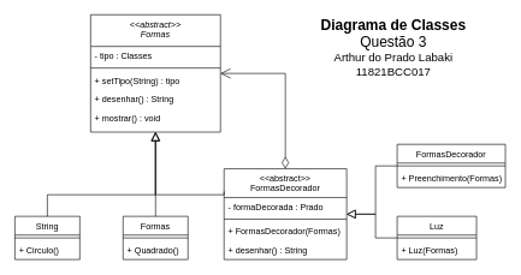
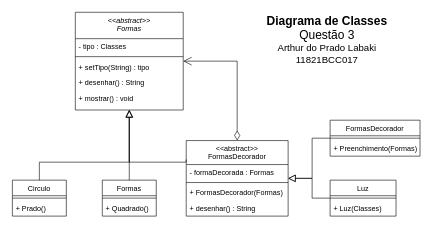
- <mxCell id="13" value="- formaDecorada : Prado" style="text;align=left;verticalAlign=top;spacingLeft=4;spacingRight=4;overflow=hidden;rotatable=0;points=[[0,0.5],[1,0.5]];portConstraint=eastwest;rounded=0;shadow=0;html=0;" parent="12" vertex="1"><mxGeometry y="40" width="170" height="26" as="geometry" /></mxCell>
+ <mxCell id="13" value="- formaDecorada : Formas" style="text;align=left;verticalAlign=top;spacingLeft=4;spacingRight=4;overflow=hidden;rotatable=0;points=[[0,0.5],[1,0.5]];portConstraint=eastwest;rounded=0;shadow=0;html=0;" parent="12" vertex="1"><mxGeometry y="40" width="170" height="26" as="geometry" /></mxCell>
- <mxCell id="8" value="String" style="swimlane;fontStyle=0;align=center;verticalAlign=top;childLayout=stackLayout;horizontal=1;startSize=26;horizontalStack=0;resizeParent=1;resizeLast=0;collapsible=1;marginBottom=0;rounded=0;shadow=0;strokeWidth=1;" parent="1" vertex="1"><mxGeometry x="20" y="300" width="90" height="60" as="geometry"><mxRectangle x="130" y="380" width="160" height="26" as="alternateBounds" /></mxGeometry></mxCell>
+ <mxCell id="8" value="Circulo" style="swimlane;fontStyle=0;align=center;verticalAlign=top;childLayout=stackLayout;horizontal=1;startSize=26;horizontalStack=0;resizeParent=1;resizeLast=0;collapsible=1;marginBottom=0;rounded=0;shadow=0;strokeWidth=1;" parent="1" vertex="1"><mxGeometry x="20" y="300" width="90" height="60" as="geometry"><mxRectangle x="130" y="380" width="160" height="26" as="alternateBounds" /></mxGeometry></mxCell>
- <mxCell id="10" value="+ Circulo()" style="text;align=left;verticalAlign=top;spacingLeft=4;spacingRight=4;overflow=hidden;rotatable=0;points=[[0,0.5],[1,0.5]];portConstraint=eastwest;" parent="8" vertex="1"><mxGeometry y="34" width="90" height="26" as="geometry" /></mxCell>
+ <mxCell id="10" value="+ Prado()" style="text;align=left;verticalAlign=top;spacingLeft=4;spacingRight=4;overflow=hidden;rotatable=0;points=[[0,0.5],[1,0.5]];portConstraint=eastwest;" parent="8" vertex="1"><mxGeometry y="34" width="90" height="26" as="geometry" /></mxCell>
- <mxCell id="27" value="+ Luz(Formas)" style="text;align=left;verticalAlign=top;spacingLeft=4;spacingRight=4;overflow=hidden;rotatable=0;points=[[0,0.5],[1,0.5]];portConstraint=eastwest;" vertex="1" parent="25"><mxGeometry y="34" width="110" height="26" as="geometry" /></mxCell>
+ <mxCell id="27" value="+ Luz(Classes)" style="text;align=left;verticalAlign=top;spacingLeft=4;spacingRight=4;overflow=hidden;rotatable=0;points=[[0,0.5],[1,0.5]];portConstraint=eastwest;" vertex="1" parent="25"><mxGeometry y="34" width="110" height="26" as="geometry" /></mxCell>
